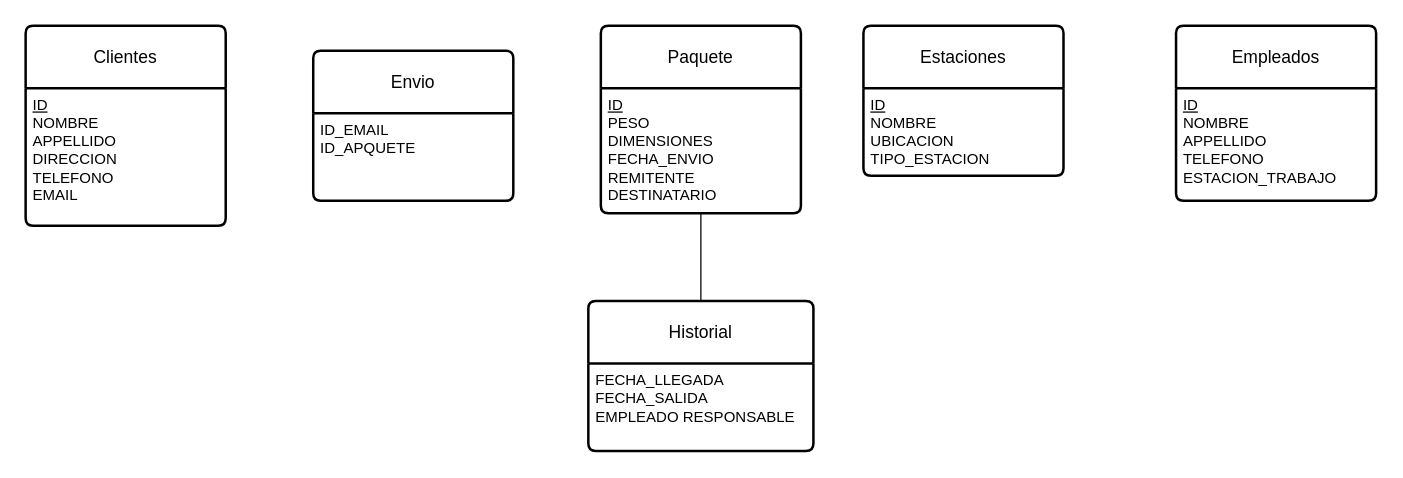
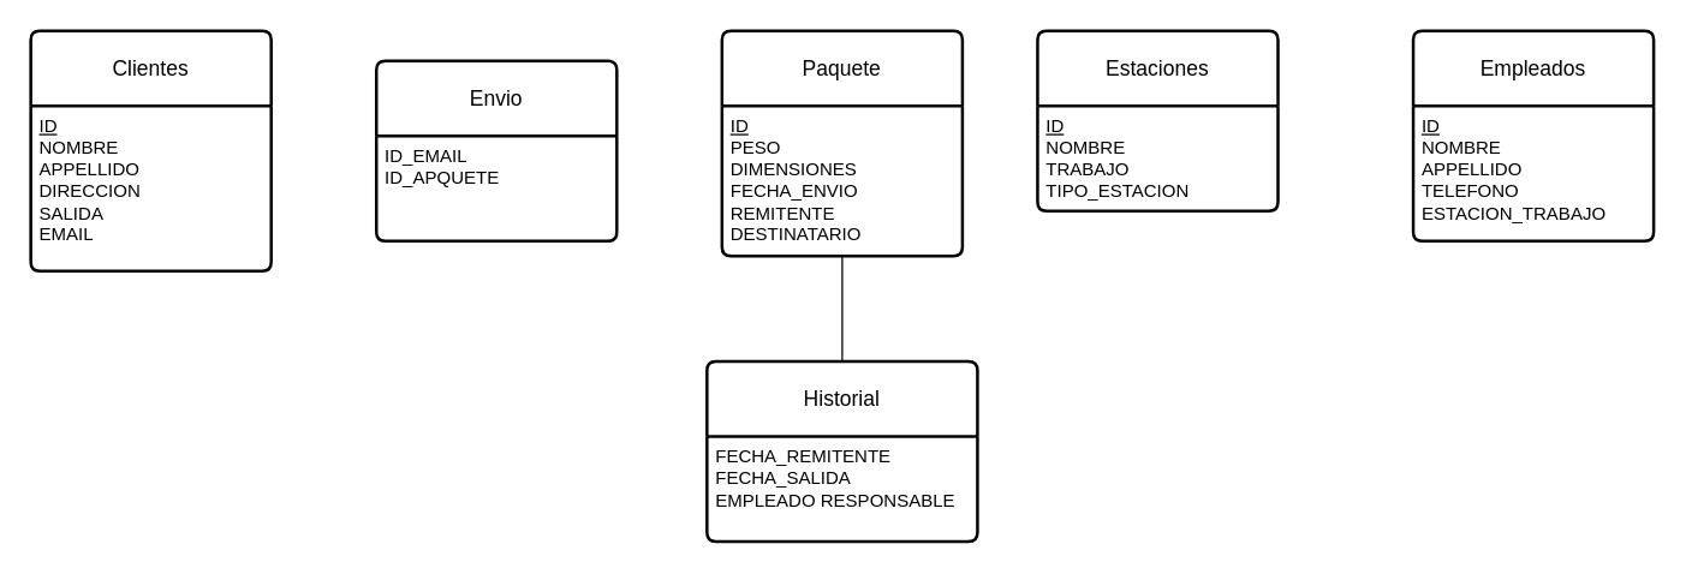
- <mxCell id="3" value="&lt;u&gt;ID&lt;/u&gt;&lt;div&gt;NOMBRE&lt;/div&gt;&lt;div&gt;UBICACION&lt;/div&gt;&lt;div&gt;TIPO_ESTACION&lt;/div&gt;" style="align=left;strokeColor=none;fillColor=none;spacingLeft=4;fontSize=12;verticalAlign=top;resizable=0;rotatable=0;part=1;html=1;" parent="2" vertex="1"><mxGeometry y="50" width="160" height="70" as="geometry" /></mxCell>
+ <mxCell id="3" value="&lt;u&gt;ID&lt;/u&gt;&lt;div&gt;NOMBRE&lt;/div&gt;&lt;div&gt;TRABAJO&lt;/div&gt;&lt;div&gt;TIPO_ESTACION&lt;/div&gt;" style="align=left;strokeColor=none;fillColor=none;spacingLeft=4;fontSize=12;verticalAlign=top;resizable=0;rotatable=0;part=1;html=1;" parent="2" vertex="1"><mxGeometry y="50" width="160" height="70" as="geometry" /></mxCell>
- <mxCell id="5" value="&lt;u&gt;ID&lt;/u&gt;&lt;div&gt;NOMBRE&lt;/div&gt;&lt;div&gt;APPELLIDO&lt;/div&gt;&lt;div&gt;DIRECCION&lt;/div&gt;&lt;div&gt;TELEFONO&lt;/div&gt;&lt;div&gt;EMAIL&lt;/div&gt;" style="align=left;strokeColor=none;fillColor=none;spacingLeft=4;fontSize=12;verticalAlign=top;resizable=0;rotatable=0;part=1;html=1;" parent="4" vertex="1"><mxGeometry y="50" width="160" height="110" as="geometry" /></mxCell>
+ <mxCell id="5" value="&lt;u&gt;ID&lt;/u&gt;&lt;div&gt;NOMBRE&lt;/div&gt;&lt;div&gt;APPELLIDO&lt;/div&gt;&lt;div&gt;DIRECCION&lt;/div&gt;&lt;div&gt;SALIDA&lt;/div&gt;&lt;div&gt;EMAIL&lt;/div&gt;" style="align=left;strokeColor=none;fillColor=none;spacingLeft=4;fontSize=12;verticalAlign=top;resizable=0;rotatable=0;part=1;html=1;" parent="4" vertex="1"><mxGeometry y="50" width="160" height="110" as="geometry" /></mxCell>
- <mxCell id="9" value="FECHA_LLEGADA&lt;div&gt;FECHA_SALIDA&lt;/div&gt;&lt;div&gt;EMPLEADO RESPONSABLE&lt;/div&gt;" style="align=left;strokeColor=none;fillColor=none;spacingLeft=4;fontSize=12;verticalAlign=top;resizable=0;rotatable=0;part=1;html=1;" parent="8" vertex="1"><mxGeometry y="50" width="180" height="70" as="geometry" /></mxCell>
+ <mxCell id="9" value="FECHA_REMITENTE&lt;div&gt;FECHA_SALIDA&lt;/div&gt;&lt;div&gt;EMPLEADO RESPONSABLE&lt;/div&gt;" style="align=left;strokeColor=none;fillColor=none;spacingLeft=4;fontSize=12;verticalAlign=top;resizable=0;rotatable=0;part=1;html=1;" parent="8" vertex="1"><mxGeometry y="50" width="180" height="70" as="geometry" /></mxCell>
